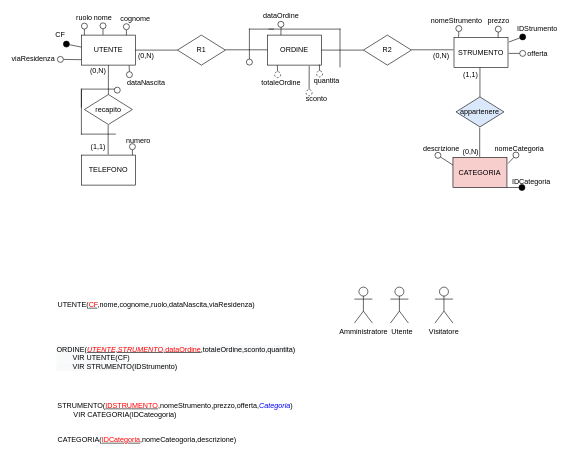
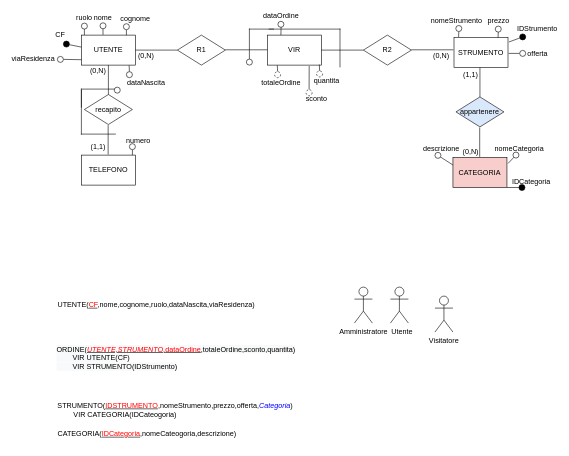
- <mxCell id="5" value="ORDINE" style="rounded=0;whiteSpace=wrap;html=1;" vertex="1" parent="1"><mxGeometry x="445" y="58" width="90" height="50" as="geometry" /></mxCell>
+ <mxCell id="5" value="VIR" style="rounded=0;whiteSpace=wrap;html=1;" vertex="1" parent="1"><mxGeometry x="445" y="58" width="90" height="50" as="geometry" /></mxCell>
- <mxCell id="100" value="Visitatore" style="shape=umlActor;verticalLabelPosition=bottom;verticalAlign=top;html=1;outlineConnect=0;fillColor=none;" vertex="1" parent="1"><mxGeometry x="724.25" y="478" width="30" height="60" as="geometry" /></mxCell>
+ <mxCell id="100" value="Visitatore" style="shape=umlActor;verticalLabelPosition=bottom;verticalAlign=top;html=1;outlineConnect=0;fillColor=none;" vertex="1" parent="1"><mxGeometry x="724.25" y="493" width="30" height="60" as="geometry" /></mxCell>
- <mxCell id="112" value="CATEGORIA(&lt;u&gt;&lt;font color=&quot;#ff0000&quot;&gt;IDCategoria&lt;/font&gt;&lt;/u&gt;,nomeCateogoria,descrizione)" style="text;html=1;strokeColor=none;fillColor=none;align=center;verticalAlign=middle;whiteSpace=wrap;rounded=0;" vertex="1" parent="1"><mxGeometry x="95" y="718" width="299" height="30" as="geometry" /></mxCell>
+ <mxCell id="112" value="CATEGORIA(&lt;u&gt;&lt;font color=&quot;#ff0000&quot;&gt;IDCategoria&lt;/font&gt;&lt;/u&gt;,nomeCateogoria,descrizione)" style="text;html=1;strokeColor=none;fillColor=none;align=center;verticalAlign=middle;whiteSpace=wrap;rounded=0;" vertex="1" parent="1"><mxGeometry y="708" width="299" height="30" as="geometry" x="95" /></mxCell>
